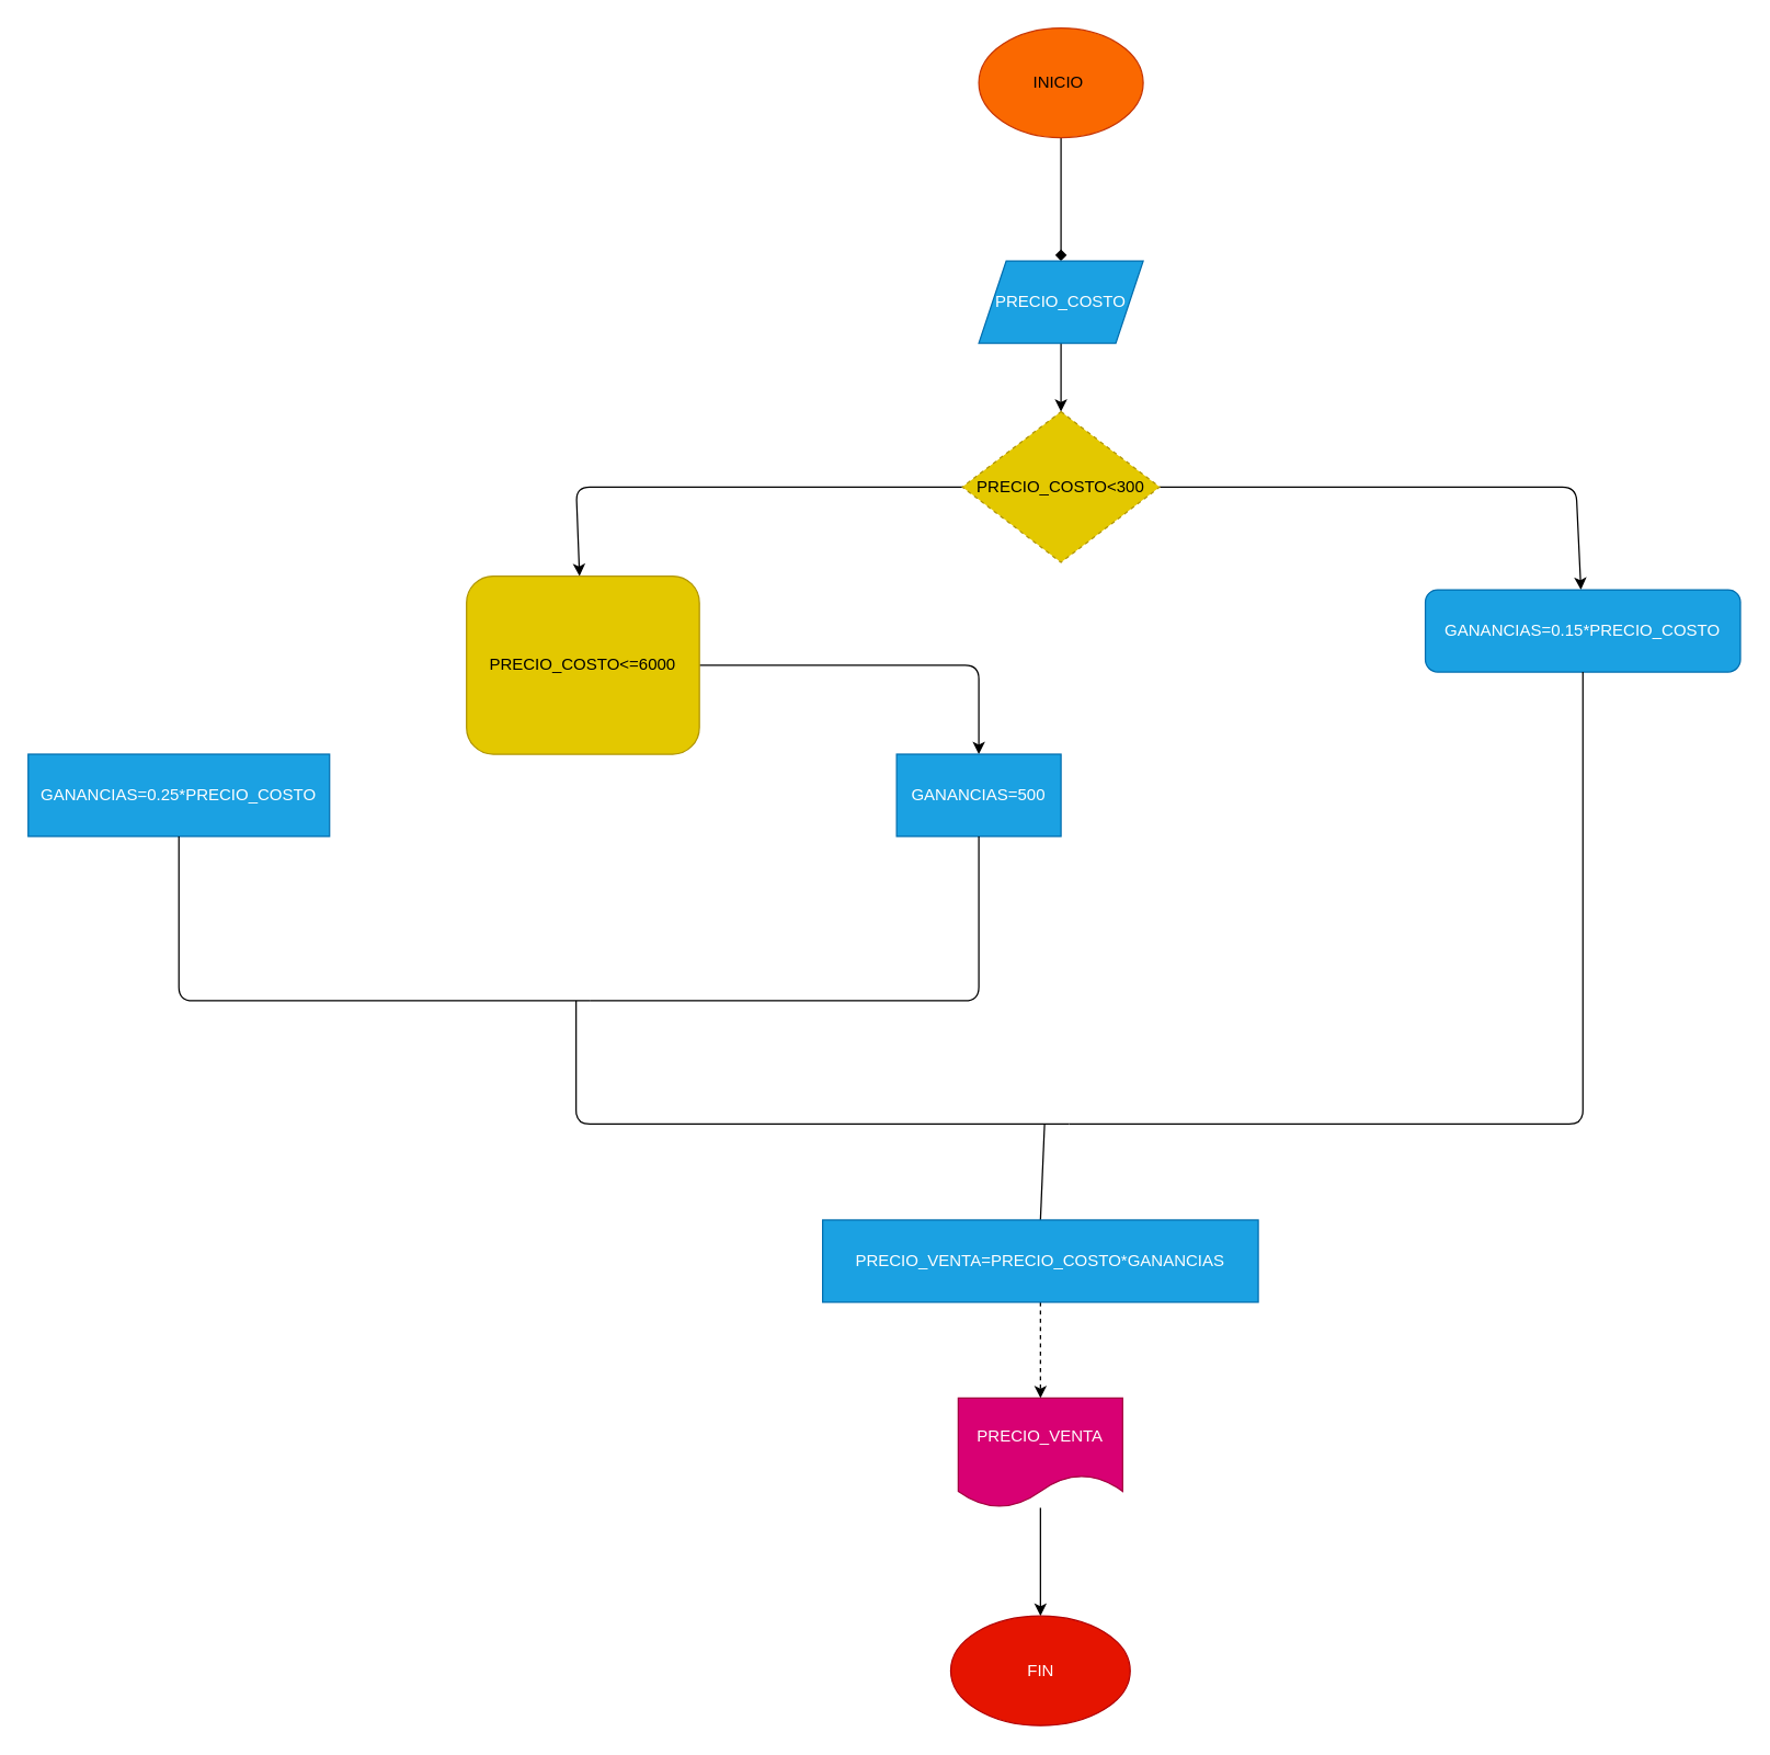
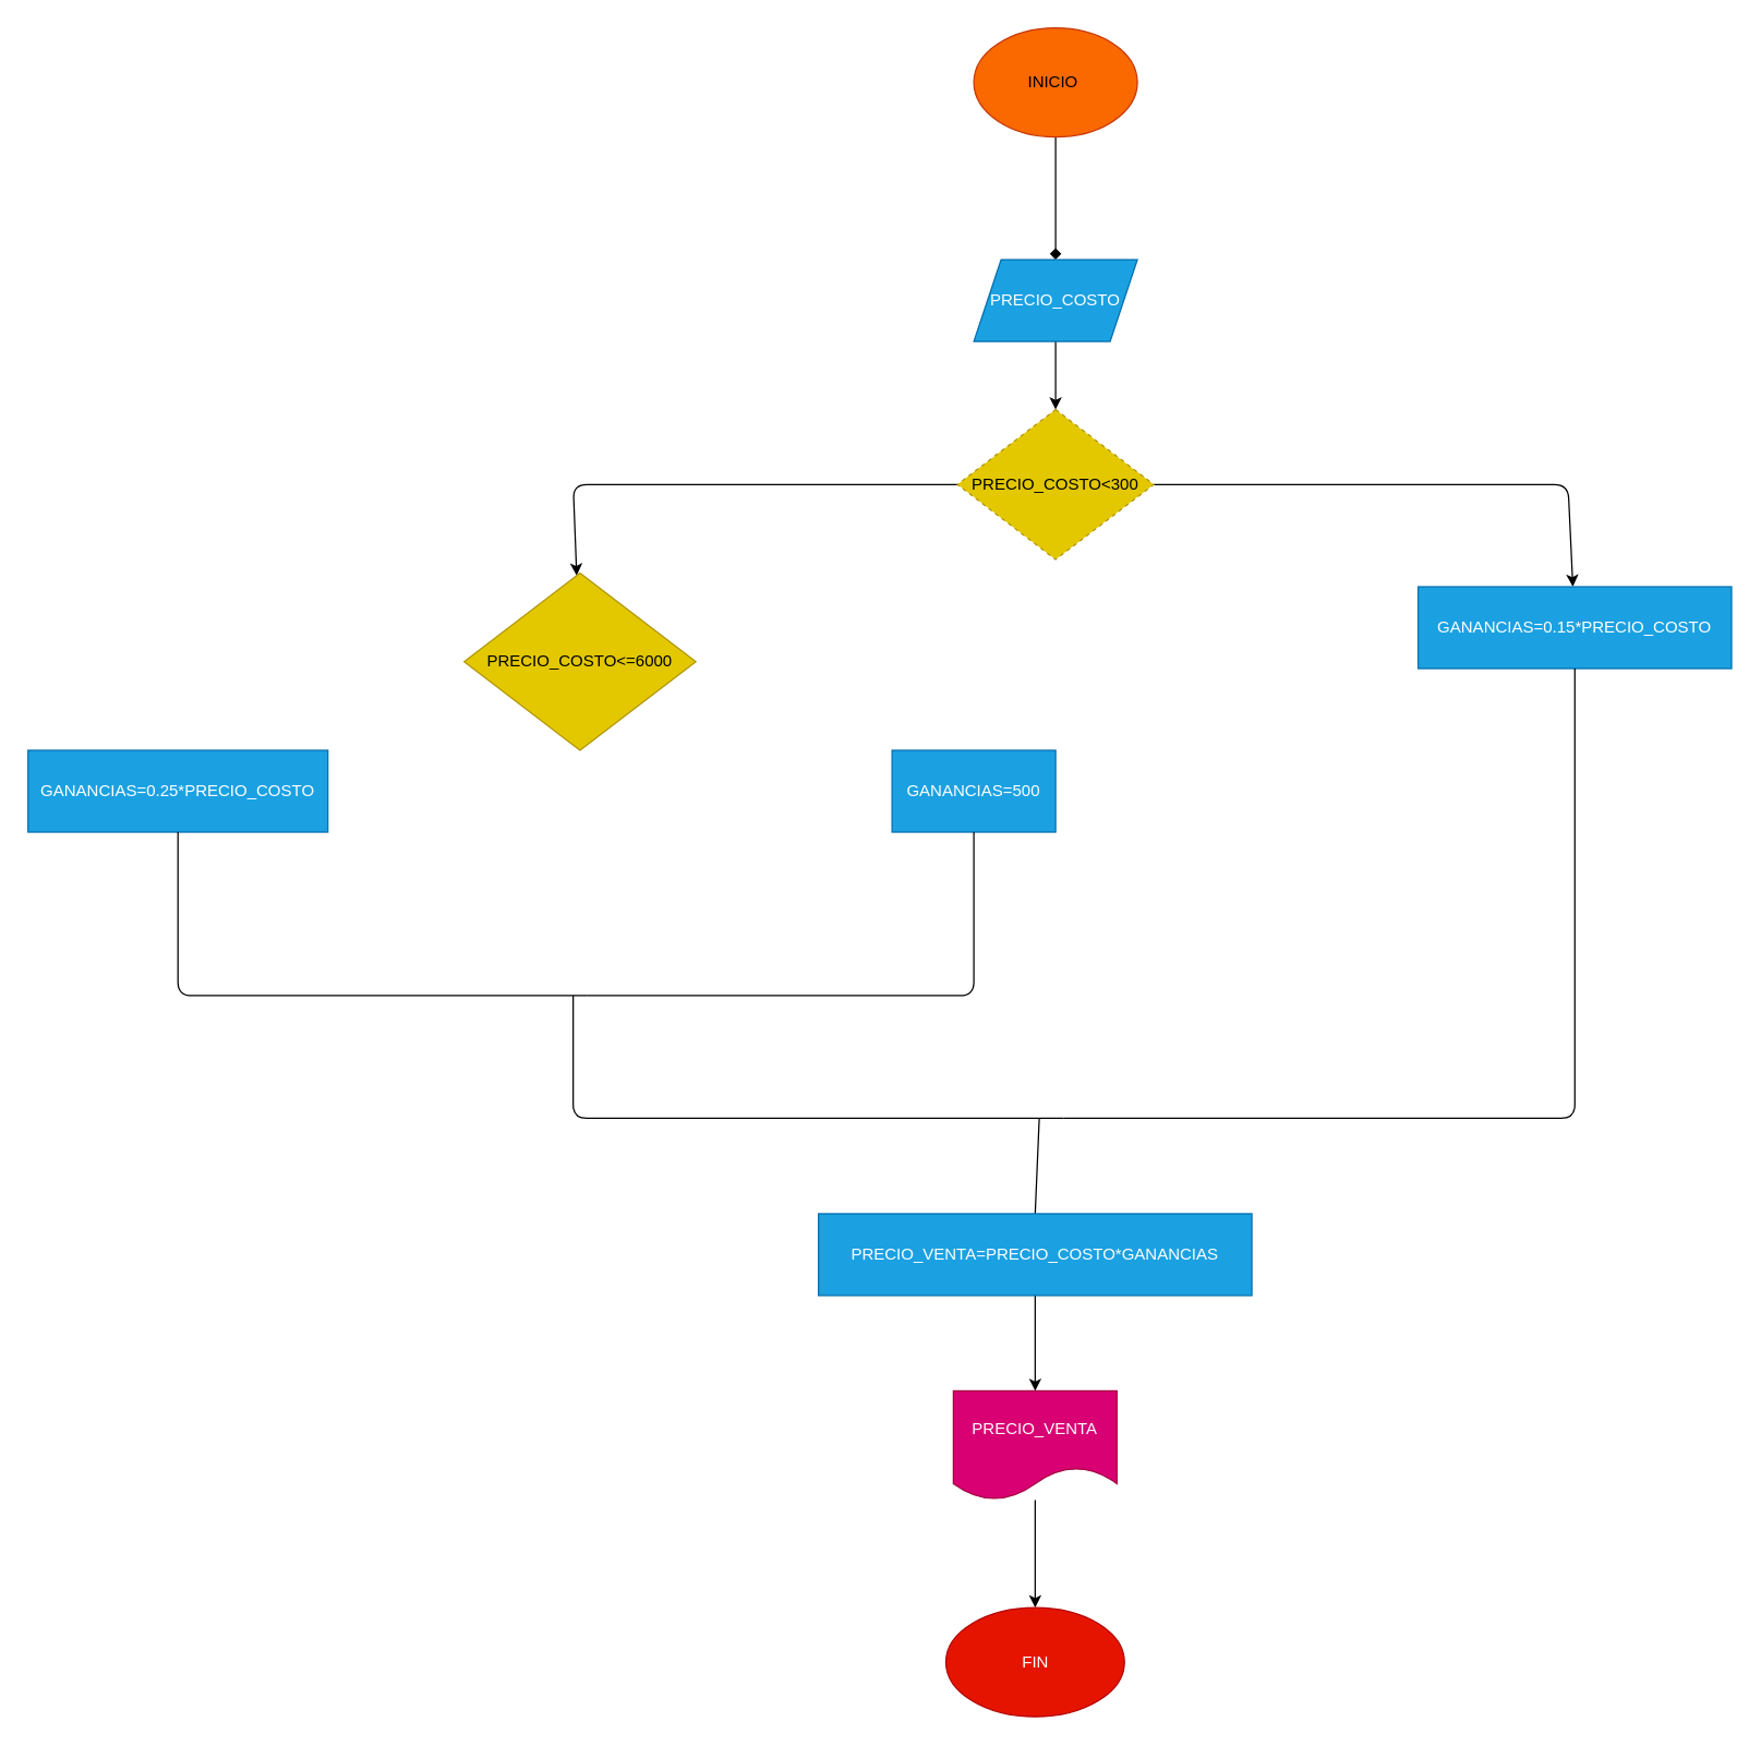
- <mxCell id="13" value="GANANCIAS=0.15*PRECIO_COSTO" style="whiteSpace=wrap;html=1;fillColor=#1ba1e2;fontColor=#ffffff;strokeColor=#006EAF;rounded=1;" vertex="1" parent="1"><mxGeometry x="1040" y="430" width="230" height="60" as="geometry" /></mxCell>
+ <mxCell id="13" value="GANANCIAS=0.15*PRECIO_COSTO" style="whiteSpace=wrap;html=1;fillColor=#1ba1e2;fontColor=#ffffff;strokeColor=#006EAF;" vertex="1" parent="1"><mxGeometry x="1040" y="430" width="230" height="60" as="geometry" /></mxCell>
- <mxCell id="10" value="PRECIO_COSTO&amp;lt;=6000" style="whiteSpace=wrap;html=1;fillColor=#e3c800;fontColor=#000000;strokeColor=#B09500;rounded=1;" vertex="1" parent="1"><mxGeometry x="340" y="420" width="170" height="130" as="geometry" /></mxCell>
+ <mxCell id="10" value="PRECIO_COSTO&amp;lt;=6000" style="rhombus;whiteSpace=wrap;html=1;fillColor=#e3c800;fontColor=#000000;strokeColor=#B09500;" vertex="1" parent="1"><mxGeometry x="340" y="420" width="170" height="130" as="geometry" /></mxCell>
- <mxCell id="9" value="" style="edgeStyle=none;html=1;" edge="1" parent="1" source="10" target="11"><mxGeometry relative="1" as="geometry"><Array as="points"><mxPoint x="714" y="485" /></Array></mxGeometry></mxCell>
- <mxCell id="19" value="" style="edgeStyle=none;html=1;dashed=1;" edge="1" parent="1" source="20" target="22"><mxGeometry relative="1" as="geometry" /></mxCell>
+ <mxCell id="19" value="" style="edgeStyle=none;html=1;" edge="1" parent="1" source="20" target="22"><mxGeometry relative="1" as="geometry" /></mxCell>
